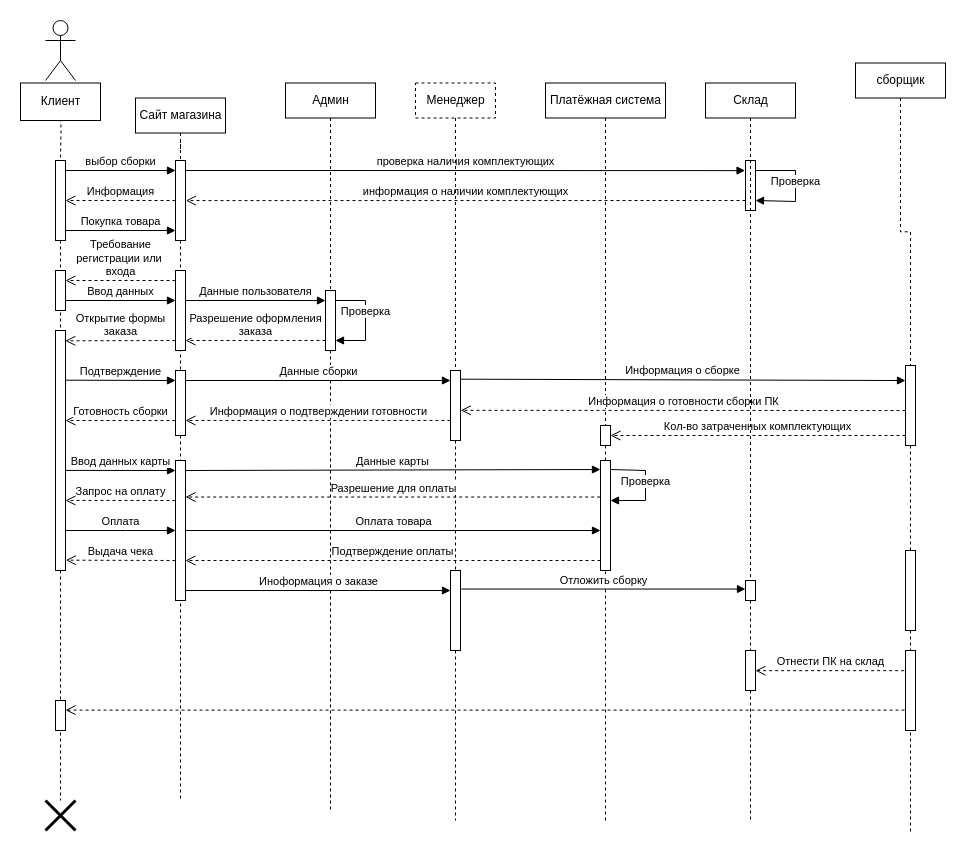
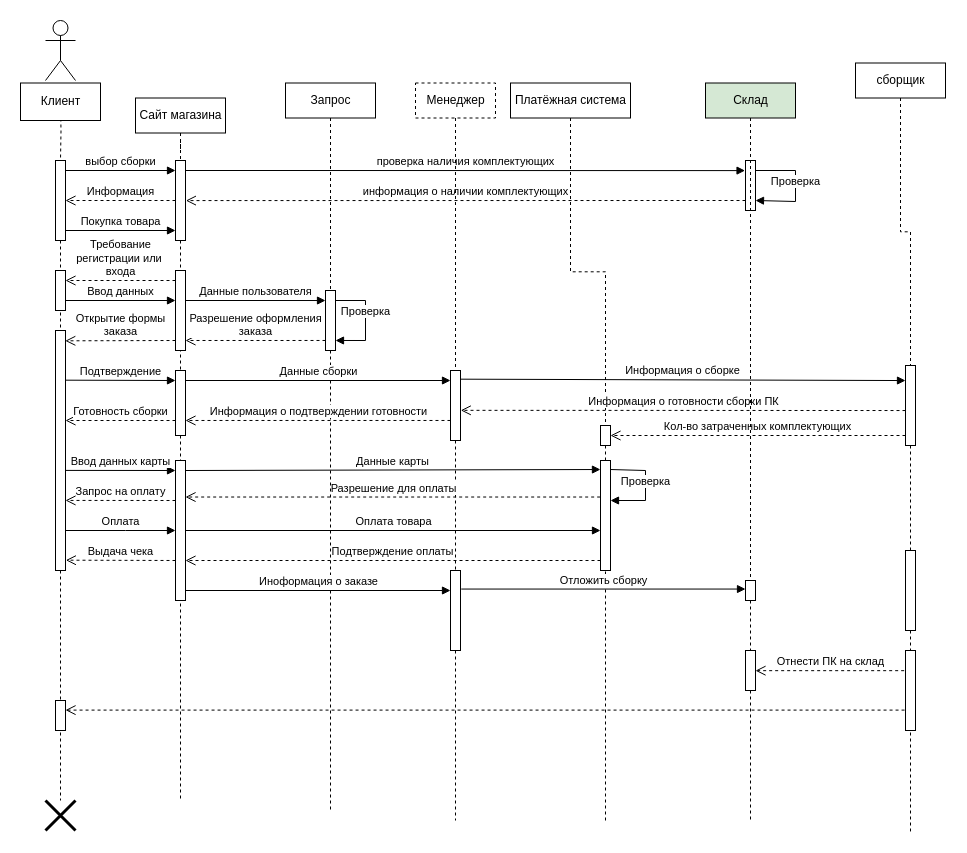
- <mxCell id="6" value="Админ" style="html=1;" vertex="1" parent="1"><mxGeometry x="285" y="82.5" width="90" height="35" as="geometry" /></mxCell>
+ <mxCell id="6" value="Запрос" style="html=1;" vertex="1" parent="1"><mxGeometry x="285" y="82.5" width="90" height="35" as="geometry" /></mxCell>
- <mxCell id="32" value="Платёжная система" style="html=1;" vertex="1" parent="1"><mxGeometry x="545" y="82.5" width="120" height="35" as="geometry" /></mxCell>
+ <mxCell id="32" value="Платёжная система" style="html=1;" vertex="1" parent="1"><mxGeometry x="510" y="82.5" width="120" height="35" as="geometry" /></mxCell>
- <mxCell id="8" value="Склад" style="html=1;" vertex="1" parent="1"><mxGeometry x="705" y="82.5" width="90" height="35" as="geometry" /></mxCell>
+ <mxCell id="8" value="Склад" style="html=1;fillColor=#d5e8d4;" vertex="1" parent="1"><mxGeometry x="705" y="82.5" width="90" height="35" as="geometry" /></mxCell>
